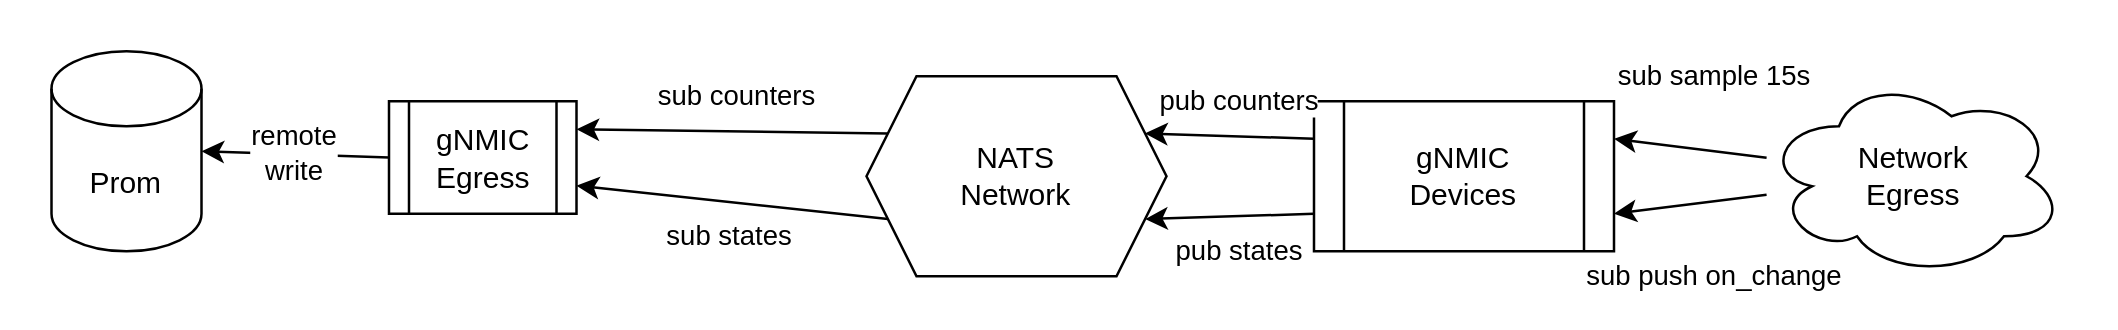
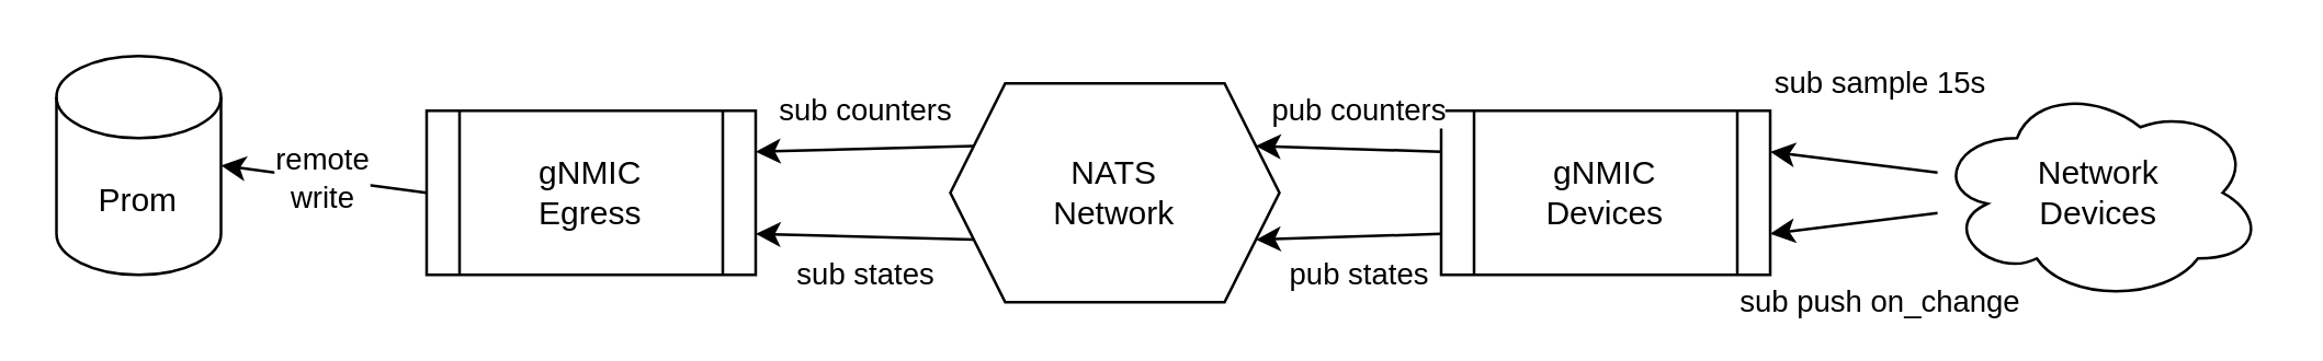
- <mxCell id="6" value="&lt;div&gt;gNMIC&lt;/div&gt;&lt;div&gt;Egress&lt;/div&gt;" style="shape=process;whiteSpace=wrap;html=1;backgroundOutline=1;" vertex="1" parent="1"><mxGeometry x="155" y="40" width="75" height="45" as="geometry" /></mxCell>
+ <mxCell id="6" value="&lt;div&gt;gNMIC&lt;/div&gt;&lt;div&gt;Egress&lt;/div&gt;" style="shape=process;whiteSpace=wrap;html=1;backgroundOutline=1;" vertex="1" parent="1"><mxGeometry x="155" y="40" width="120" height="60" as="geometry" /></mxCell>
- <mxCell id="2" value="&lt;div&gt;Network&lt;/div&gt;&lt;div&gt;Egress&lt;/div&gt;" style="ellipse;shape=cloud;whiteSpace=wrap;html=1;" vertex="1" parent="1"><mxGeometry x="705" y="30" width="120" height="80" as="geometry" /></mxCell>
+ <mxCell id="2" value="&lt;div&gt;Network&lt;/div&gt;&lt;div&gt;Devices&lt;/div&gt;" style="ellipse;shape=cloud;whiteSpace=wrap;html=1;" vertex="1" parent="1"><mxGeometry x="705" y="30" width="120" height="80" as="geometry" /></mxCell>
